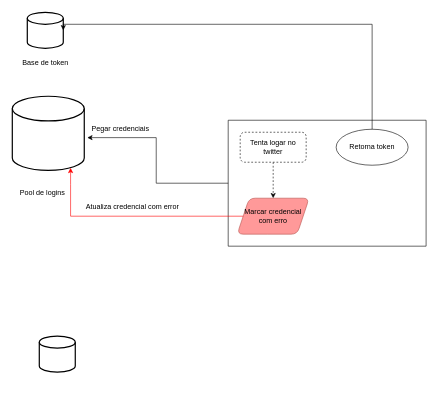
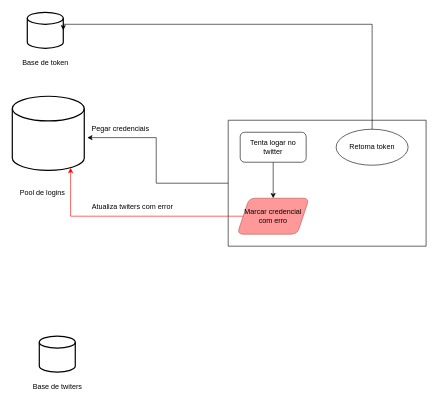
- <mxCell id="13" value="Tenta logar no twitter" style="rounded=1;whiteSpace=wrap;html=1;dashed=1;" vertex="1" parent="1"><mxGeometry x="400" y="220" width="110" height="50" as="geometry" /></mxCell>
+ <mxCell id="13" value="Tenta logar no twitter" style="rounded=1;whiteSpace=wrap;html=1;" vertex="1" parent="1"><mxGeometry x="400" y="220" width="110" height="50" as="geometry" /></mxCell>
- <mxCell id="12" value="" style="edgeStyle=orthogonalEdgeStyle;rounded=0;orthogonalLoop=1;jettySize=auto;html=1;dashed=1;" edge="1" parent="1" source="13" target="14"><mxGeometry relative="1" as="geometry" /></mxCell>
+ <mxCell id="12" value="" style="edgeStyle=orthogonalEdgeStyle;rounded=0;orthogonalLoop=1;jettySize=auto;html=1;" edge="1" parent="1" source="13" target="14"><mxGeometry relative="1" as="geometry" /></mxCell>
- <mxCell id="5" value="Atualiza credencial com error" style="text;html=1;align=center;verticalAlign=middle;resizable=0;points=[];autosize=1;strokeColor=none;fillColor=none;" vertex="1" parent="2"><mxGeometry x="100" y="110" width="180" height="30" as="geometry" /></mxCell>
+ <mxCell id="5" value="Atualiza twiters com error" style="text;html=1;align=center;verticalAlign=middle;resizable=0;points=[];autosize=1;strokeColor=none;fillColor=none;" vertex="1" parent="2"><mxGeometry x="100" y="110" width="180" height="30" as="geometry" /></mxCell>
+ <mxCell id="8" value="&lt;div&gt;Base de twiters&lt;/div&gt;" style="text;html=1;align=center;verticalAlign=middle;resizable=0;points=[];autosize=1;strokeColor=none;fillColor=none;" vertex="1" parent="6"><mxGeometry y="70" width="110" height="30" as="geometry" /></mxCell>
